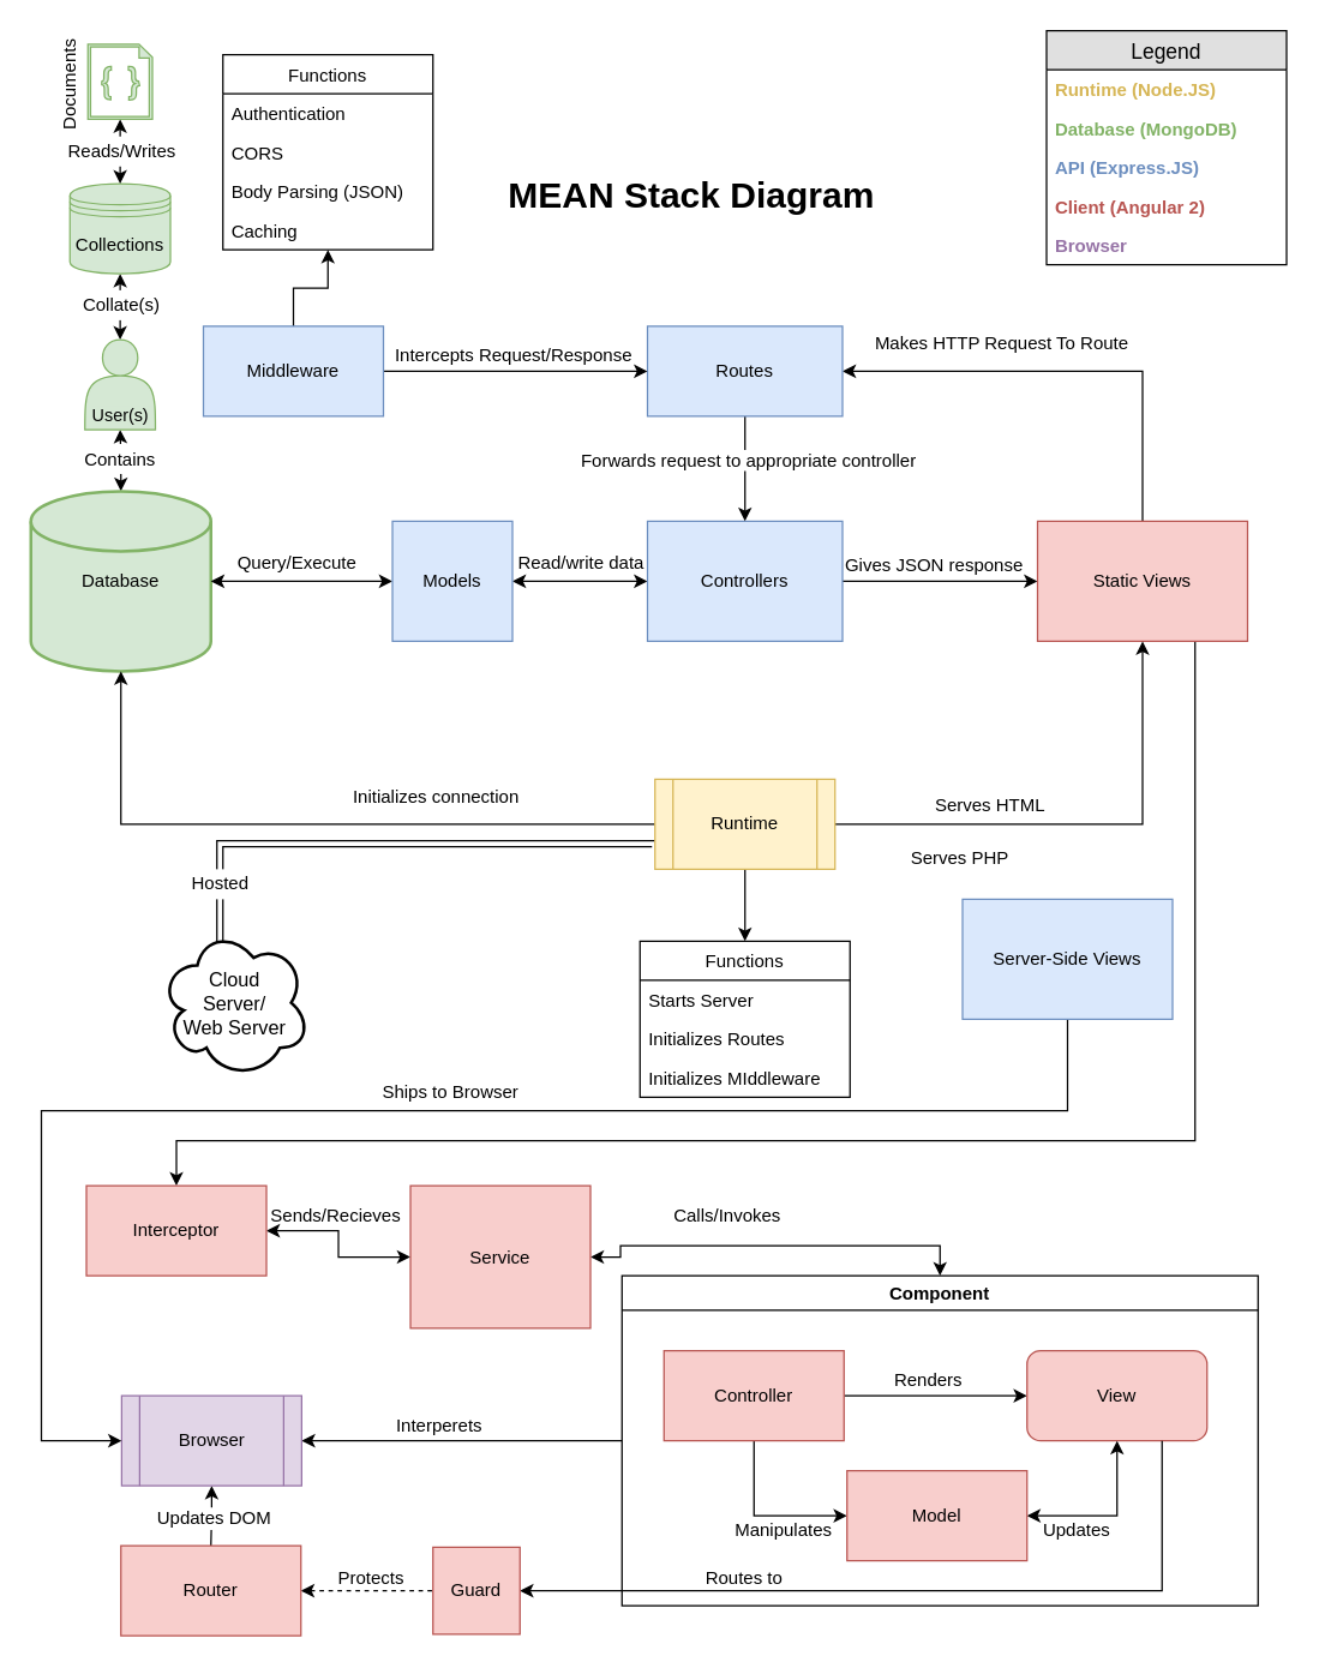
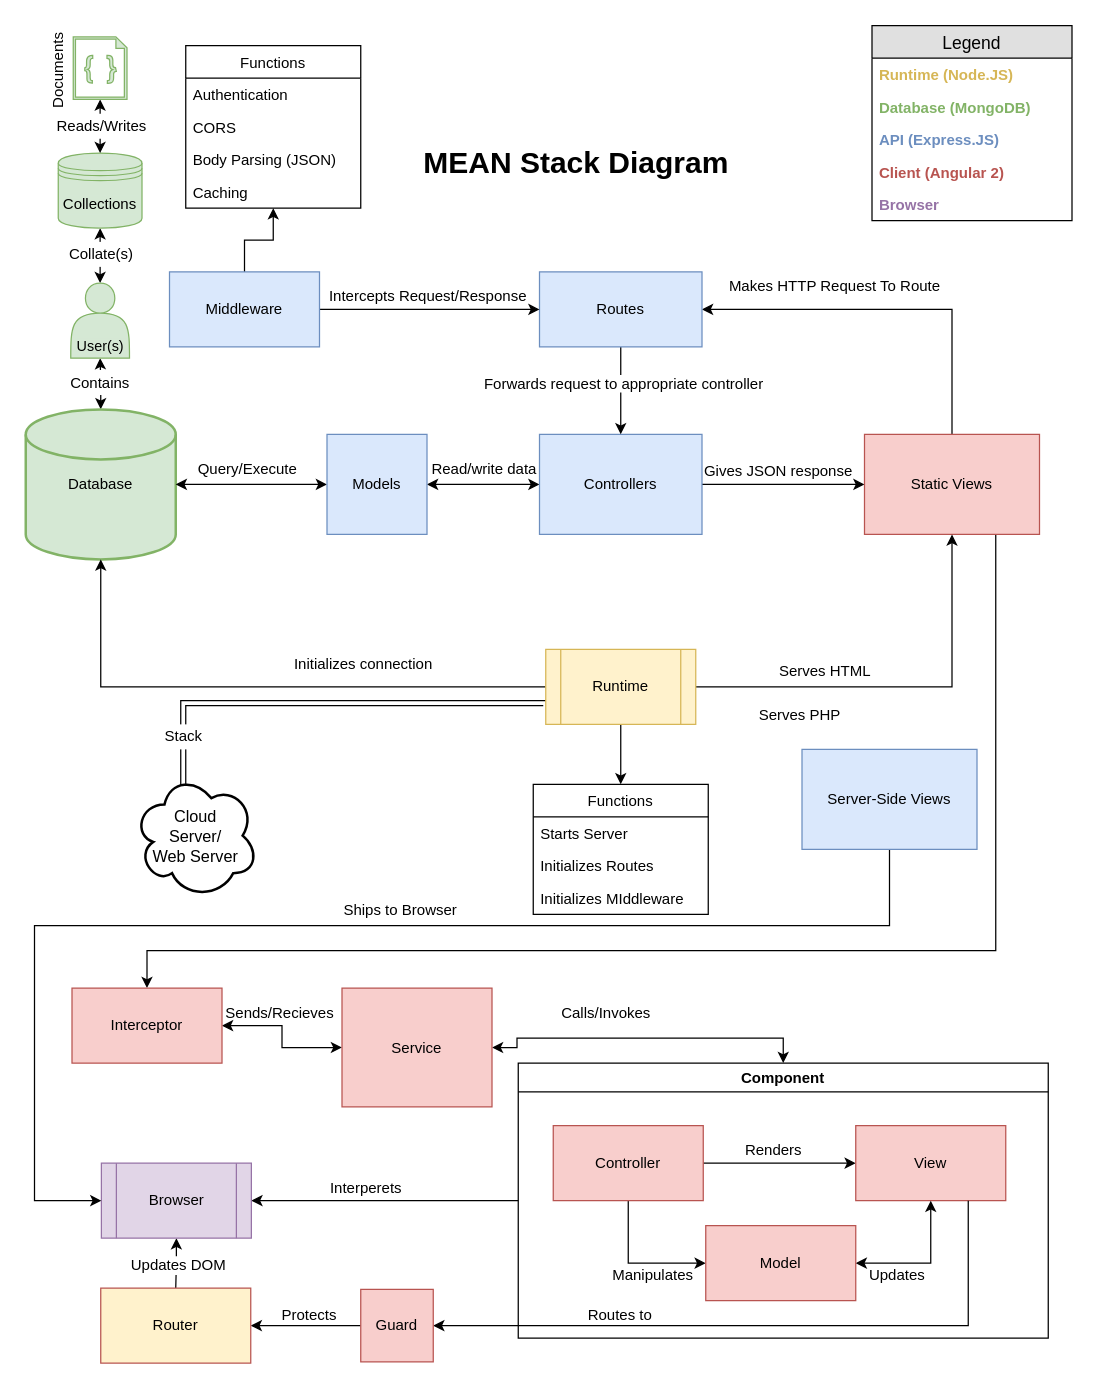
- <mxCell id="67" value="Hosted" style="text;html=1;strokeColor=none;fillColor=#ffffff;align=center;verticalAlign=middle;whiteSpace=wrap;rounded=0;" parent="1" vertex="1"><mxGeometry x="109" y="579" width="75" height="20" as="geometry" /></mxCell>
+ <mxCell id="67" value="Stack" style="text;html=1;strokeColor=none;fillColor=#ffffff;align=center;verticalAlign=middle;whiteSpace=wrap;rounded=0;" parent="1" vertex="1"><mxGeometry x="109" y="579" width="75" height="20" as="geometry" /></mxCell>
- <mxCell id="84" value="Ships to Browser" style="text;html=1;strokeColor=none;fillColor=none;align=center;verticalAlign=middle;whiteSpace=wrap;rounded=0;" parent="1" vertex="1"><mxGeometry x="253" y="718" width="94" height="20" as="geometry" /></mxCell>
+ <mxCell id="84" value="Ships to Browser" style="text;html=1;strokeColor=none;fillColor=none;align=center;verticalAlign=middle;whiteSpace=wrap;rounded=0;" parent="1" vertex="1"><mxGeometry x="273" y="718" width="94" height="20" as="geometry" /></mxCell>
- <mxCell id="49" value="View" style="whiteSpace=wrap;html=1;fillColor=#f8cecc;strokeColor=#b85450;rounded=1;" parent="45" vertex="1"><mxGeometry x="270" y="50" width="120" height="60" as="geometry" /></mxCell>
+ <mxCell id="49" value="View" style="rounded=0;whiteSpace=wrap;html=1;fillColor=#f8cecc;strokeColor=#b85450;" parent="45" vertex="1"><mxGeometry x="270" y="50" width="120" height="60" as="geometry" /></mxCell>
- <mxCell id="72" value="Router" style="rounded=0;whiteSpace=wrap;html=1;fillColor=#f8cecc;strokeColor=#b85450;" parent="1" vertex="1"><mxGeometry x="80" y="1030" width="120" height="60" as="geometry" /></mxCell>
+ <mxCell id="72" value="Router" style="rounded=0;whiteSpace=wrap;html=1;fillColor=#fff2cc;strokeColor=#b85450;" parent="1" vertex="1"><mxGeometry x="80" y="1030" width="120" height="60" as="geometry" /></mxCell>
- <mxCell id="71" style="edgeStyle=orthogonalEdgeStyle;rounded=0;orthogonalLoop=1;jettySize=auto;html=1;exitX=1;exitY=0.5;exitDx=0;exitDy=0;entryX=0;entryY=0.5;entryDx=0;entryDy=0;startArrow=classic;startFill=1;endArrow=none;endFill=0;fontColor=#000000;dashed=1;" parent="1" source="72" target="74" edge="1"><mxGeometry relative="1" as="geometry" /></mxCell>
+ <mxCell id="71" style="edgeStyle=orthogonalEdgeStyle;rounded=0;orthogonalLoop=1;jettySize=auto;html=1;exitX=1;exitY=0.5;exitDx=0;exitDy=0;entryX=0;entryY=0.5;entryDx=0;entryDy=0;startArrow=classic;startFill=1;endArrow=none;endFill=0;fontColor=#000000;" parent="1" source="72" target="74" edge="1"><mxGeometry relative="1" as="geometry" /></mxCell>
